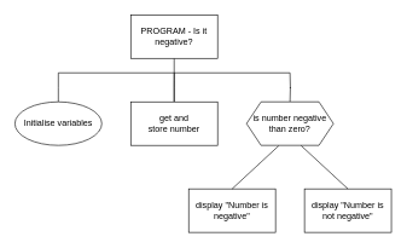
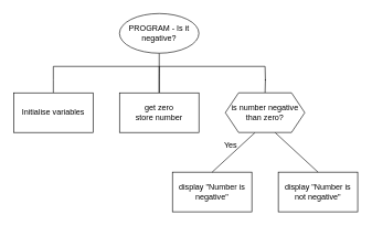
- <mxCell id="3" value="PROGRAM - Is it negative?" style="rounded=0;whiteSpace=wrap;html=1;fontFamily=Helvetica;fontSize=12;" parent="1" vertex="1"><mxGeometry x="180" y="20" width="120" height="60" as="geometry" /></mxCell>
+ <mxCell id="3" value="PROGRAM - Is it negative?" style="ellipse;whiteSpace=wrap;html=1;fontFamily=Helvetica;fontSize=12;" parent="1" vertex="1"><mxGeometry x="180" y="20" width="120" height="60" as="geometry" /></mxCell>
- <mxCell id="14" value="Initialise variables" style="ellipse;whiteSpace=wrap;html=1;fontFamily=Helvetica;fontSize=12;" vertex="1" parent="1"><mxGeometry x="20" y="140" width="120" height="60" as="geometry" /></mxCell>
+ <mxCell id="14" value="Initialise variables" style="rounded=0;whiteSpace=wrap;html=1;fontFamily=Helvetica;fontSize=12;" vertex="1" parent="1"><mxGeometry x="20" y="140" width="120" height="60" as="geometry" /></mxCell>
- <mxCell id="5" value="get and&lt;div&gt;store number&lt;/div&gt;" style="rounded=0;whiteSpace=wrap;html=1;fontFamily=Helvetica;fontSize=12;" parent="1" vertex="1"><mxGeometry x="180" y="140" width="120" height="60" as="geometry" /></mxCell>
+ <mxCell id="5" value="get zero&lt;div&gt;store number&lt;/div&gt;" style="rounded=0;whiteSpace=wrap;html=1;fontFamily=Helvetica;fontSize=12;" parent="1" vertex="1"><mxGeometry x="180" y="140" width="120" height="60" as="geometry" /></mxCell>
+ <mxCell id="12" value="Yes" style="text;html=1;strokeColor=none;fillColor=none;align=right;verticalAlign=middle;whiteSpace=wrap;rounded=0;fontFamily=Helvetica;fontSize=12;" parent="1" vertex="1"><mxGeometry x="320" y="210" width="40" height="20" as="geometry" /></mxCell>
